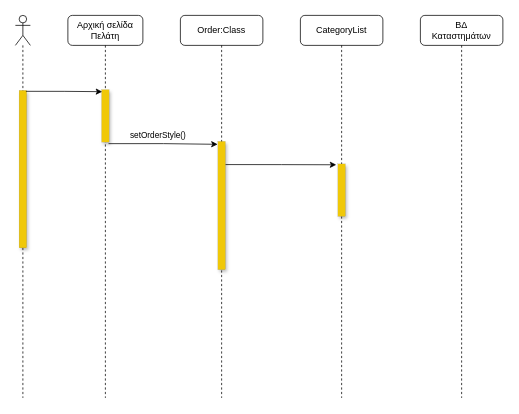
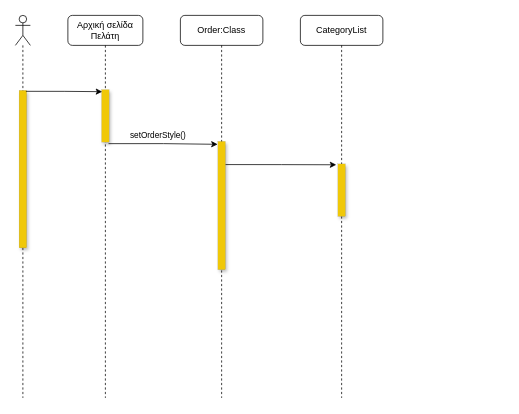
- <mxCell id="8" value="ΒΔ &lt;br&gt;Καταστημάτων" style="shape=umlLifeline;perimeter=lifelinePerimeter;whiteSpace=wrap;html=1;container=0;collapsible=0;recursiveResize=0;outlineConnect=0;glass=0;rounded=1;" vertex="1" parent="1"><mxGeometry x="560" y="20" width="110" height="510" as="geometry" /></mxCell>
